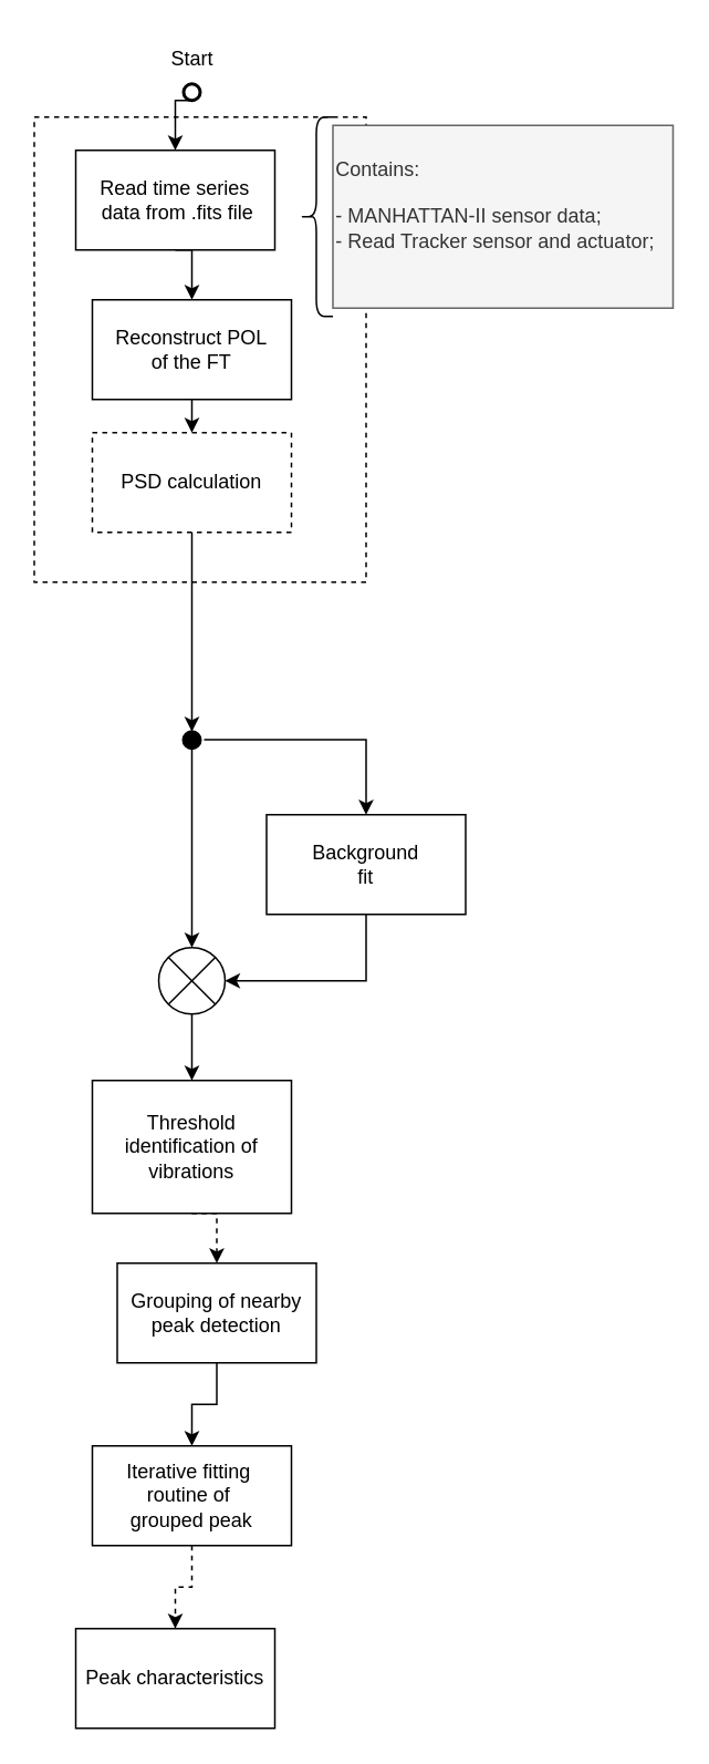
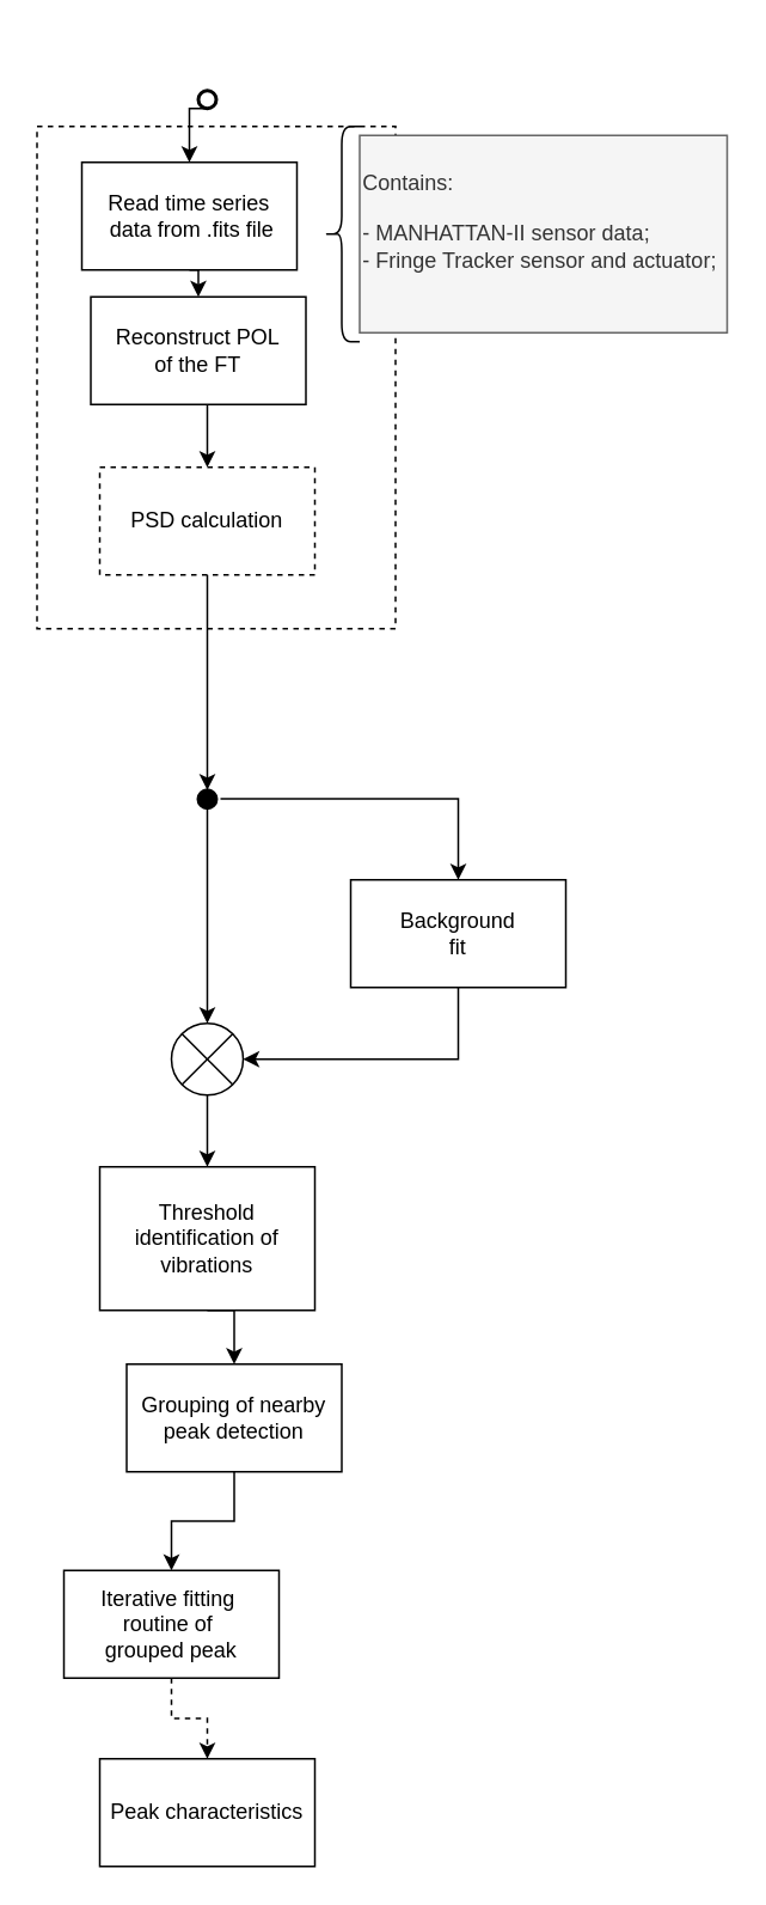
- <mxCell id="5" value="Start" style="text;html=1;align=center;verticalAlign=middle;resizable=0;points=[];autosize=1;strokeColor=none;fillColor=none;" vertex="1" parent="1"><mxGeometry x="90" y="20" width="50" height="30" as="geometry" /></mxCell>
- <mxCell id="9" value="&lt;div align=&quot;left&quot;&gt;Contains:&lt;/div&gt;&lt;div align=&quot;left&quot;&gt;&lt;br&gt;&lt;/div&gt;&lt;div&gt;- MANHATTAN-II sensor data;&lt;/div&gt;&lt;div&gt;- Read Tracker sensor and actuator;&lt;/div&gt;&lt;div&gt;&lt;br&gt;&lt;/div&gt;" style="text;html=1;align=left;verticalAlign=middle;whiteSpace=wrap;rounded=0;fillColor=#f5f5f5;fontColor=#333333;strokeColor=#666666;" vertex="1" parent="1"><mxGeometry x="200" y="75" width="205" height="110" as="geometry" /></mxCell>
+ <mxCell id="9" value="&lt;div align=&quot;left&quot;&gt;Contains:&lt;/div&gt;&lt;div align=&quot;left&quot;&gt;&lt;br&gt;&lt;/div&gt;&lt;div&gt;- MANHATTAN-II sensor data;&lt;/div&gt;&lt;div&gt;- Fringe Tracker sensor and actuator;&lt;/div&gt;&lt;div&gt;&lt;br&gt;&lt;/div&gt;" style="text;html=1;align=left;verticalAlign=middle;whiteSpace=wrap;rounded=0;fillColor=#f5f5f5;fontColor=#333333;strokeColor=#666666;" vertex="1" parent="1"><mxGeometry x="200" y="75" width="205" height="110" as="geometry" /></mxCell>
- <mxCell id="11" value="&lt;div&gt;Reconstruct POL&lt;/div&gt;&lt;div&gt;of the FT&lt;/div&gt;" style="rounded=0;whiteSpace=wrap;html=1;" vertex="1" parent="1"><mxGeometry x="55" y="180" width="120" height="60" as="geometry" /></mxCell>
+ <mxCell id="11" value="&lt;div&gt;Reconstruct POL&lt;/div&gt;&lt;div&gt;of the FT&lt;/div&gt;" style="rounded=0;whiteSpace=wrap;html=1;" vertex="1" parent="1"><mxGeometry x="50" y="165" width="120" height="60" as="geometry" /></mxCell>
- <mxCell id="15" value="&lt;div&gt;Background&lt;/div&gt;&lt;div&gt;fit&lt;/div&gt;" style="rounded=0;whiteSpace=wrap;html=1;" vertex="1" parent="1"><mxGeometry x="160" y="490" width="120" height="60" as="geometry" /></mxCell>
+ <mxCell id="15" value="&lt;div&gt;Background&lt;/div&gt;&lt;div&gt;fit&lt;/div&gt;" style="rounded=0;whiteSpace=wrap;html=1;" vertex="1" parent="1"><mxGeometry x="195" y="490" width="120" height="60" as="geometry" /></mxCell>
- <mxCell id="21" style="edgeStyle=orthogonalEdgeStyle;rounded=0;orthogonalLoop=1;jettySize=auto;html=1;exitX=0.5;exitY=1;exitDx=0;exitDy=0;entryX=0.5;entryY=0;entryDx=0;entryDy=0;dashed=1;" edge="1" parent="1" source="22" target="24"><mxGeometry relative="1" as="geometry" /></mxCell>
+ <mxCell id="21" style="edgeStyle=orthogonalEdgeStyle;rounded=0;orthogonalLoop=1;jettySize=auto;html=1;exitX=0.5;exitY=1;exitDx=0;exitDy=0;entryX=0.5;entryY=0;entryDx=0;entryDy=0;" edge="1" parent="1" source="22" target="24"><mxGeometry relative="1" as="geometry" /></mxCell>
- <mxCell id="26" value="&lt;div&gt;Iterative fitting&amp;nbsp;&lt;/div&gt;&lt;div&gt;routine of&amp;nbsp;&lt;/div&gt;&lt;div&gt;grouped peak&lt;/div&gt;" style="rounded=0;whiteSpace=wrap;html=1;" vertex="1" parent="1"><mxGeometry x="55" y="870" width="120" height="60" as="geometry" /></mxCell>
+ <mxCell id="26" value="&lt;div&gt;Iterative fitting&amp;nbsp;&lt;/div&gt;&lt;div&gt;routine of&amp;nbsp;&lt;/div&gt;&lt;div&gt;grouped peak&lt;/div&gt;" style="rounded=0;whiteSpace=wrap;html=1;" vertex="1" parent="1"><mxGeometry x="35" y="875" width="120" height="60" as="geometry" /></mxCell>
- <mxCell id="27" value="Peak characteristics" style="rounded=0;whiteSpace=wrap;html=1;" vertex="1" parent="1"><mxGeometry x="45" y="980" width="120" height="60" as="geometry" /></mxCell>
+ <mxCell id="27" value="Peak characteristics" style="rounded=0;whiteSpace=wrap;html=1;" vertex="1" parent="1"><mxGeometry x="55" y="980" width="120" height="60" as="geometry" /></mxCell>
